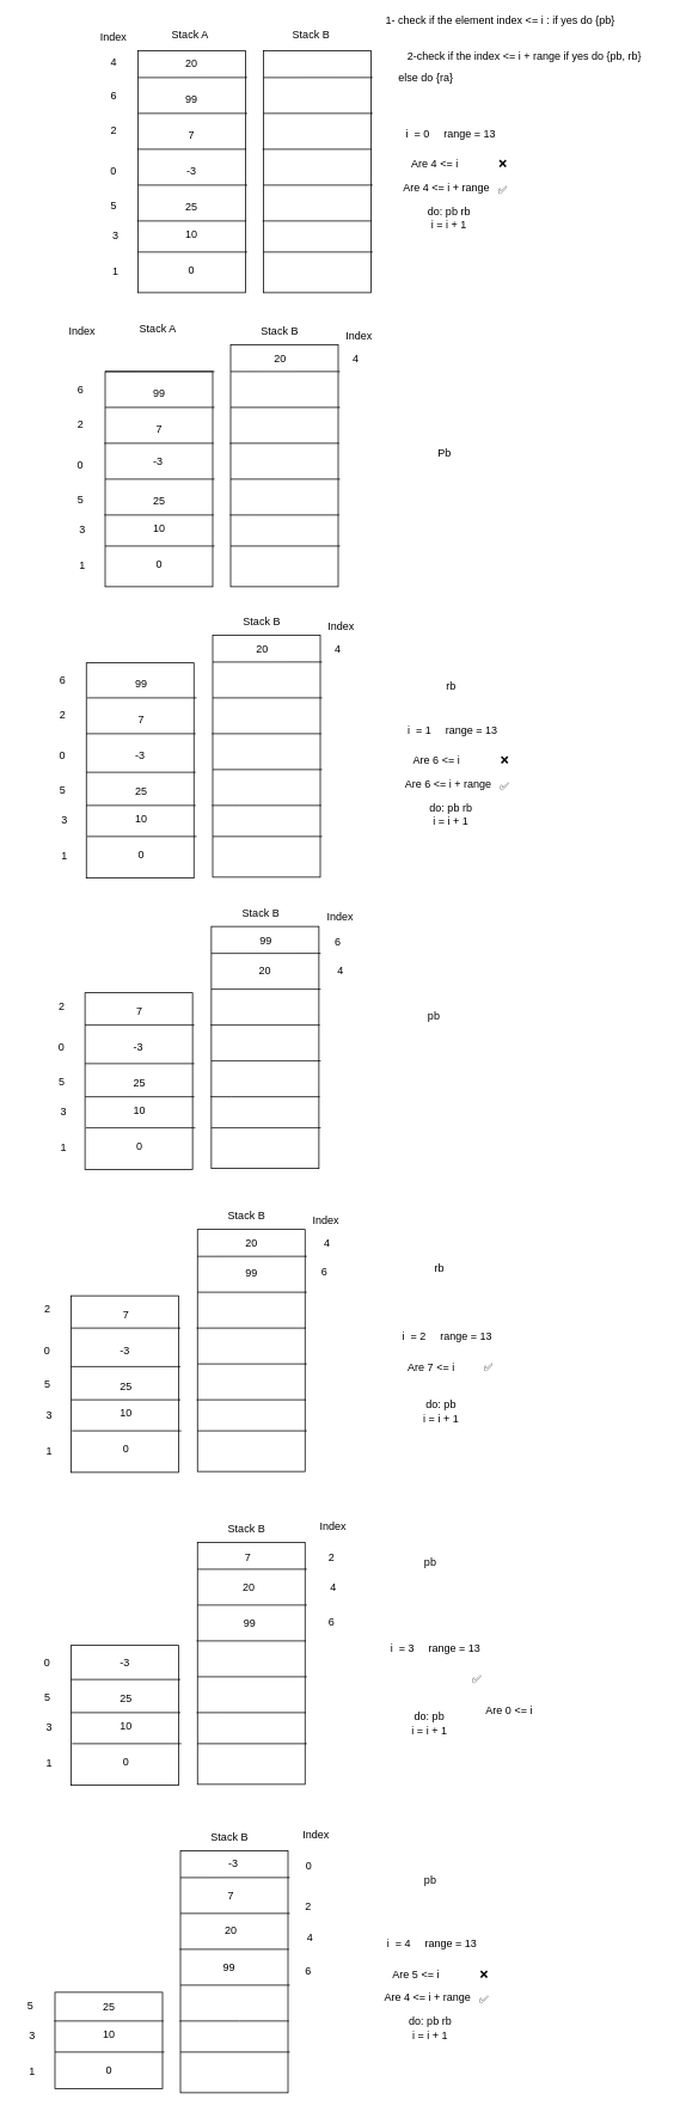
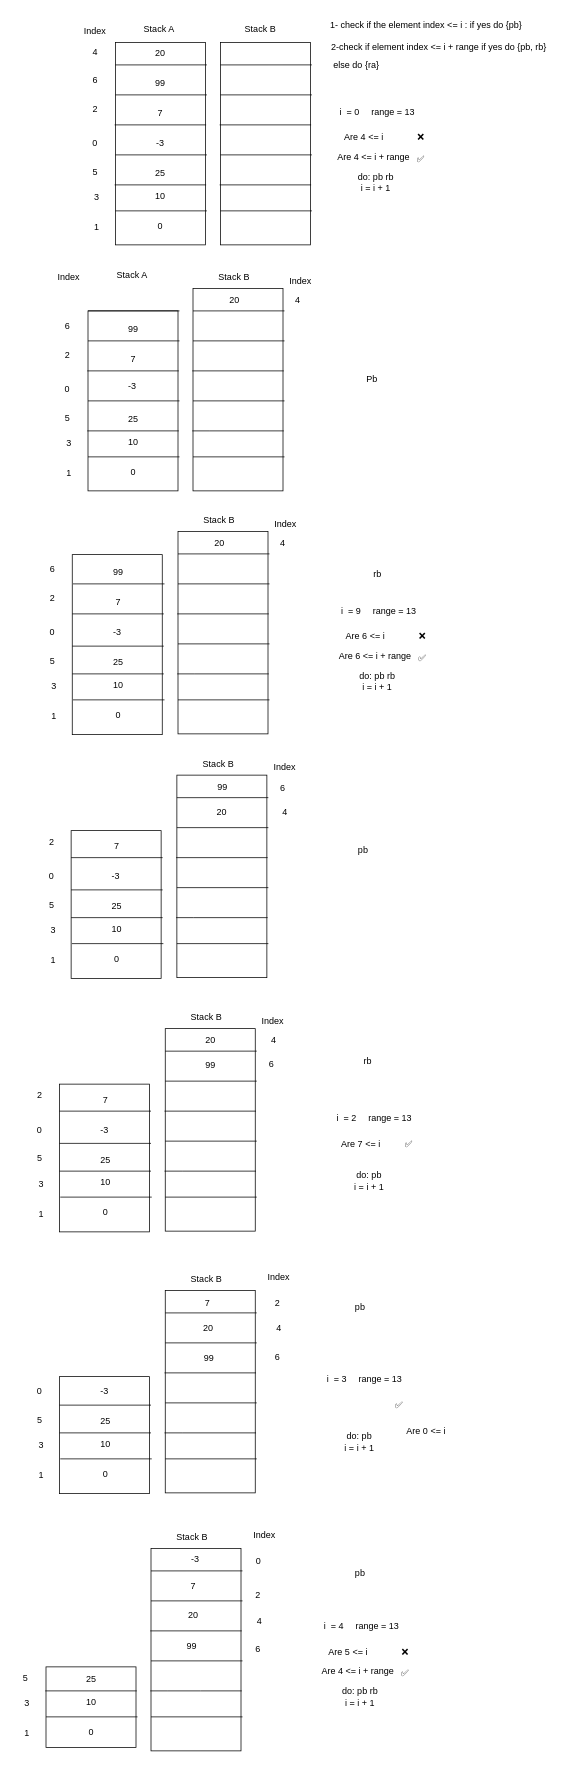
- <mxCell id="65" value="1- check if the element index &amp;lt;= i : if yes do {pb}" style="text;html=1;align=center;verticalAlign=middle;resizable=0;points=[];autosize=1;strokeColor=none;fillColor=none;" vertex="1" parent="1"><mxGeometry x="420" y="10" width="273" height="26" as="geometry" /></mxCell>
+ <mxCell id="65" value="1- check if the element index &amp;lt;= i : if yes do {pb}" style="text;html=1;align=center;verticalAlign=middle;resizable=0;points=[];autosize=1;strokeColor=none;fillColor=none;" vertex="1" parent="1"><mxGeometry x="430" y="20" width="273" height="26" as="geometry" /></mxCell>
- <mxCell id="66" value="2-check if the index &amp;lt;= i + range if yes do {pb, rb}" style="text;html=1;align=center;verticalAlign=middle;resizable=0;points=[];autosize=1;strokeColor=none;fillColor=none;" vertex="1" parent="1"><mxGeometry x="431" y="50" width="305" height="26" as="geometry" /></mxCell>
+ <mxCell id="66" value="2-check if element index &amp;lt;= i + range if yes do {pb, rb}" style="text;html=1;align=center;verticalAlign=middle;resizable=0;points=[];autosize=1;strokeColor=none;fillColor=none;" vertex="1" parent="1"><mxGeometry x="431" y="50" width="305" height="26" as="geometry" /></mxCell>
- <mxCell id="105" value="i&amp;nbsp; = 1" style="text;html=1;align=center;verticalAlign=middle;resizable=0;points=[];autosize=1;strokeColor=none;fillColor=none;" vertex="1" parent="1"><mxGeometry x="445" y="801" width="44" height="26" as="geometry" /></mxCell>
+ <mxCell id="105" value="i&amp;nbsp; = 9" style="text;html=1;align=center;verticalAlign=middle;resizable=0;points=[];autosize=1;strokeColor=none;fillColor=none;" vertex="1" parent="1"><mxGeometry x="445" y="801" width="44" height="26" as="geometry" /></mxCell>
